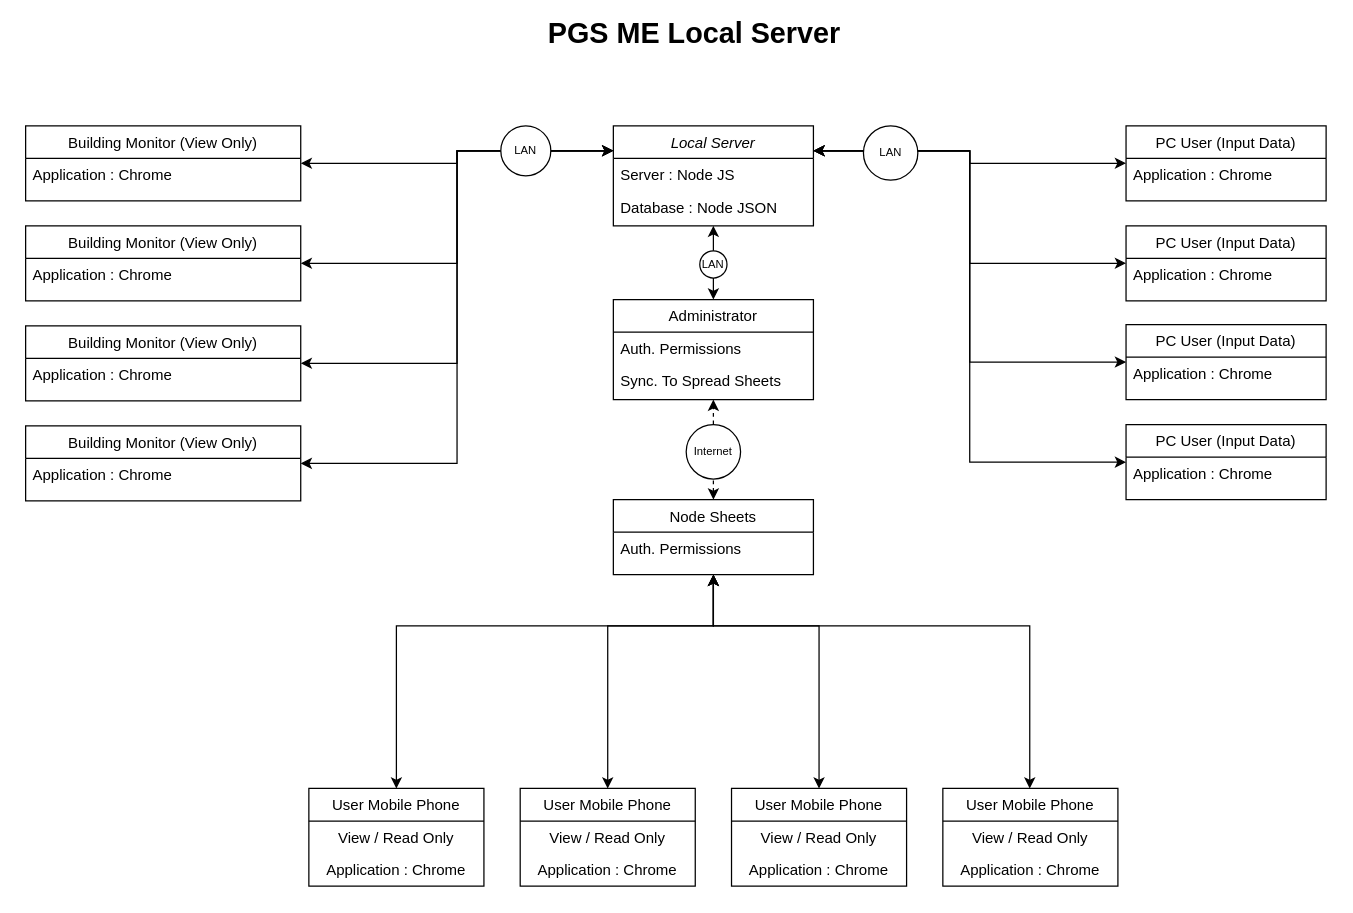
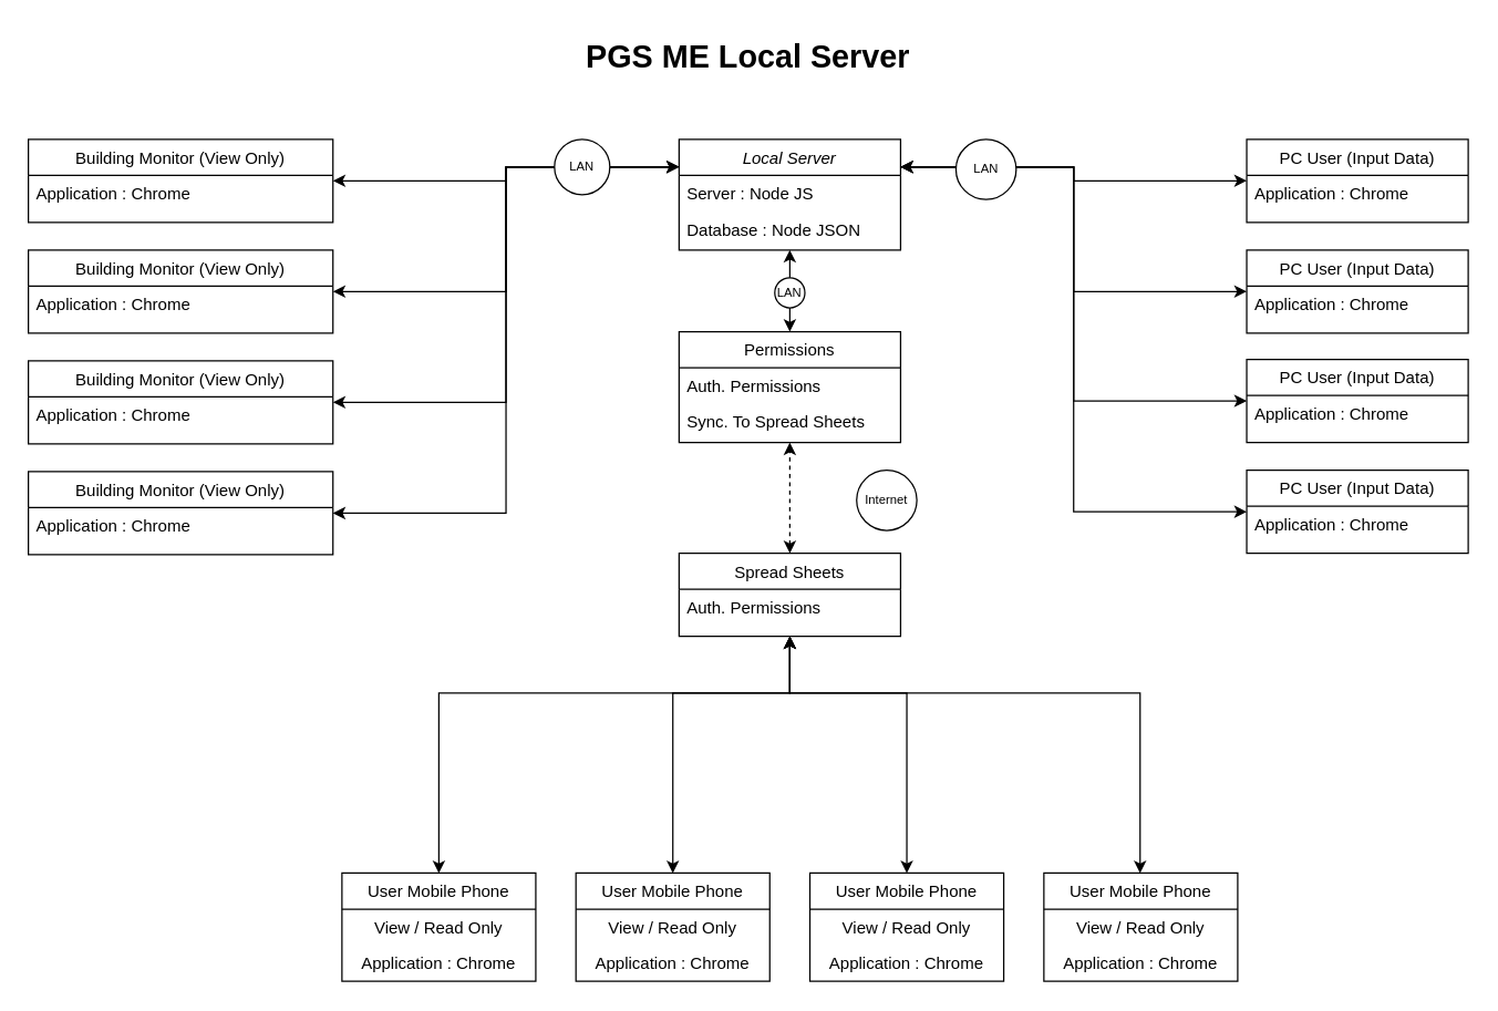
- <mxCell id="39" value="PGS ME Local Server" style="text;align=center;verticalAlign=top;spacingLeft=4;spacingRight=4;overflow=hidden;rotatable=0;points=[[0,0.5],[1,0.5]];portConstraint=eastwest;fontStyle=1;fontSize=23;" parent="1" vertex="1"><mxGeometry x="75" y="5" width="960" height="40" as="geometry" /></mxCell>
+ <mxCell id="39" value="PGS ME Local Server" style="text;align=center;verticalAlign=top;spacingLeft=4;spacingRight=4;overflow=hidden;rotatable=0;points=[[0,0.5],[1,0.5]];portConstraint=eastwest;fontStyle=1;fontSize=23;" parent="1" vertex="1"><mxGeometry x="60" y="20" width="960" height="40" as="geometry" /></mxCell>
- <mxCell id="5" value="Administrator" style="swimlane;fontStyle=0;align=center;verticalAlign=top;childLayout=stackLayout;horizontal=1;startSize=26;horizontalStack=0;resizeParent=1;resizeLast=0;collapsible=1;marginBottom=0;rounded=0;shadow=0;strokeWidth=1;" parent="1" vertex="1"><mxGeometry x="490" y="239" width="160" height="80" as="geometry"><mxRectangle x="340" y="380" width="170" height="26" as="alternateBounds" /></mxGeometry></mxCell>
+ <mxCell id="5" value="Permissions" style="swimlane;fontStyle=0;align=center;verticalAlign=top;childLayout=stackLayout;horizontal=1;startSize=26;horizontalStack=0;resizeParent=1;resizeLast=0;collapsible=1;marginBottom=0;rounded=0;shadow=0;strokeWidth=1;" parent="1" vertex="1"><mxGeometry x="490" y="239" width="160" height="80" as="geometry"><mxRectangle x="340" y="380" width="170" height="26" as="alternateBounds" /></mxGeometry></mxCell>
- <mxCell id="55" value="Internet" style="ellipse;whiteSpace=wrap;html=1;aspect=fixed;fontSize=9;" parent="1" vertex="1"><mxGeometry x="548.25" y="339" width="43.5" height="43.5" as="geometry" /></mxCell>
+ <mxCell id="55" value="Internet" style="ellipse;whiteSpace=wrap;html=1;aspect=fixed;fontSize=9;" parent="1" vertex="1"><mxGeometry x="618.25" y="339" width="43.5" height="43.5" as="geometry" /></mxCell>
- <mxCell id="25" value="Node Sheets" style="swimlane;fontStyle=0;align=center;verticalAlign=top;childLayout=stackLayout;horizontal=1;startSize=26;horizontalStack=0;resizeParent=1;resizeLast=0;collapsible=1;marginBottom=0;rounded=0;shadow=0;strokeWidth=1;" parent="1" vertex="1"><mxGeometry x="490" y="399" width="160" height="60" as="geometry"><mxRectangle x="340" y="380" width="170" height="26" as="alternateBounds" /></mxGeometry></mxCell>
+ <mxCell id="25" value="Spread Sheets" style="swimlane;fontStyle=0;align=center;verticalAlign=top;childLayout=stackLayout;horizontal=1;startSize=26;horizontalStack=0;resizeParent=1;resizeLast=0;collapsible=1;marginBottom=0;rounded=0;shadow=0;strokeWidth=1;" parent="1" vertex="1"><mxGeometry x="490" y="399" width="160" height="60" as="geometry"><mxRectangle x="340" y="380" width="170" height="26" as="alternateBounds" /></mxGeometry></mxCell>
